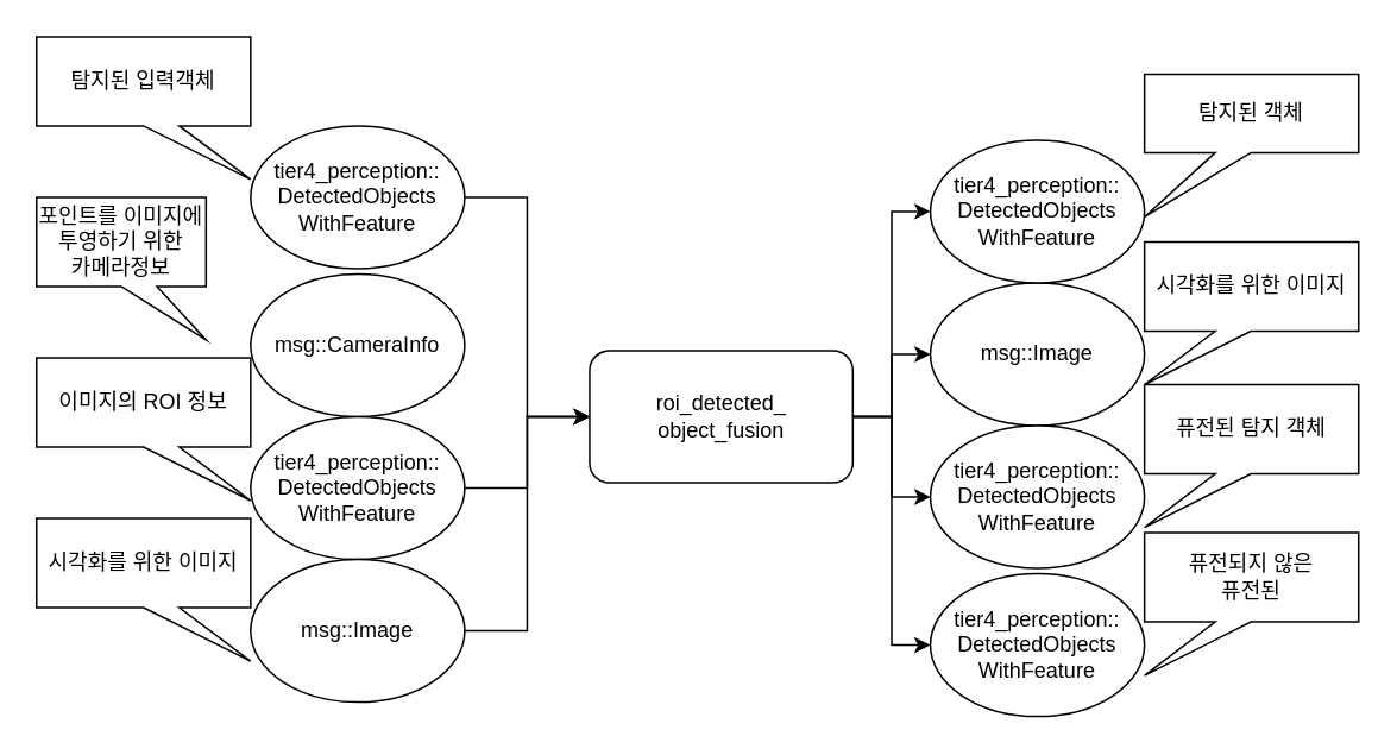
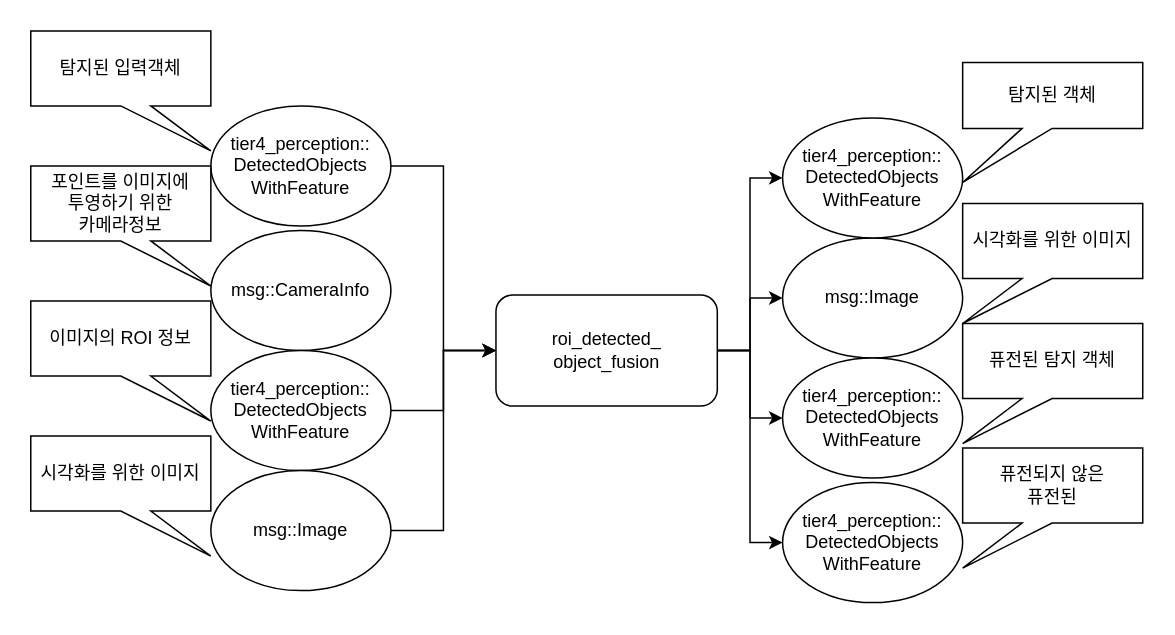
- <mxCell id="17" value="포인트를 이미지에 &lt;br&gt;투영하기 위한 &lt;br&gt;카메라정보" style="shape=callout;whiteSpace=wrap;html=1;perimeter=calloutPerimeter;position2=1;" vertex="1" parent="1"><mxGeometry x="20" y="110" width="95" height="80" as="geometry" /></mxCell>
+ <mxCell id="17" value="포인트를 이미지에 &lt;br&gt;투영하기 위한 &lt;br&gt;카메라정보" style="shape=callout;whiteSpace=wrap;html=1;perimeter=calloutPerimeter;position2=1;" vertex="1" parent="1"><mxGeometry x="20" y="110" width="120" height="80" as="geometry" /></mxCell>
